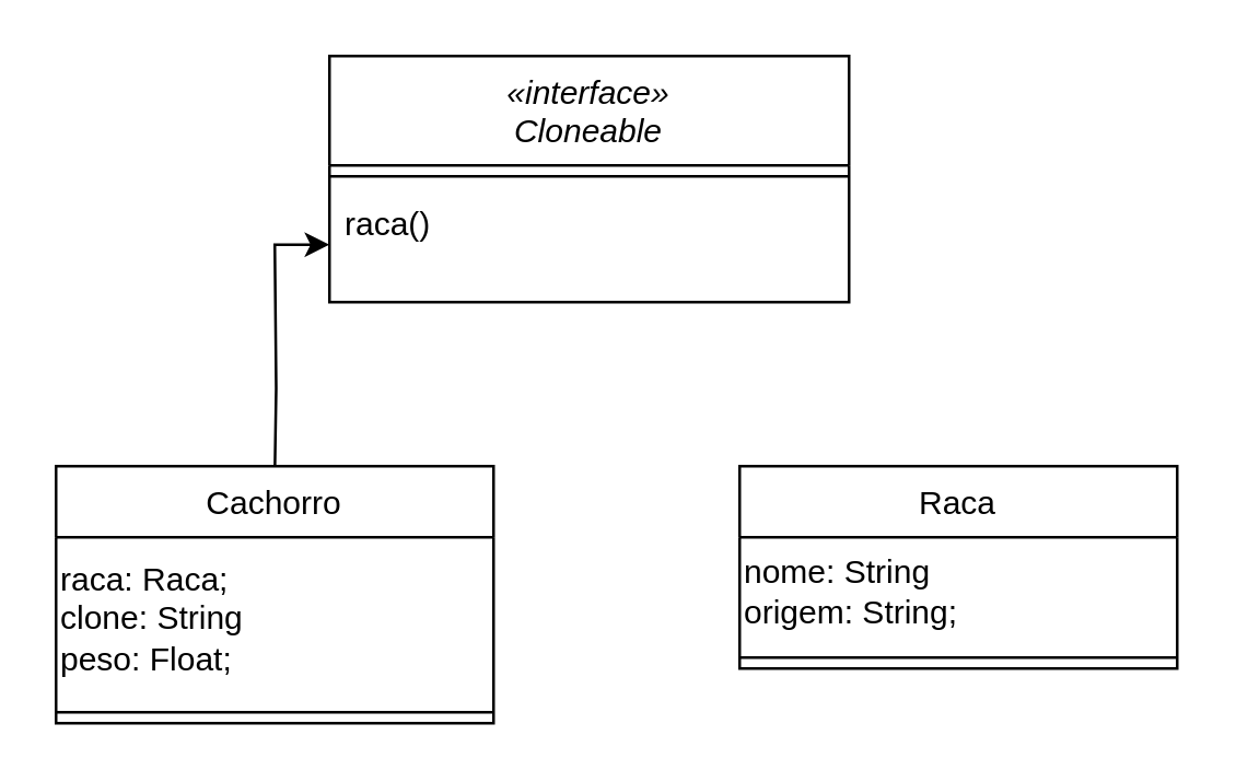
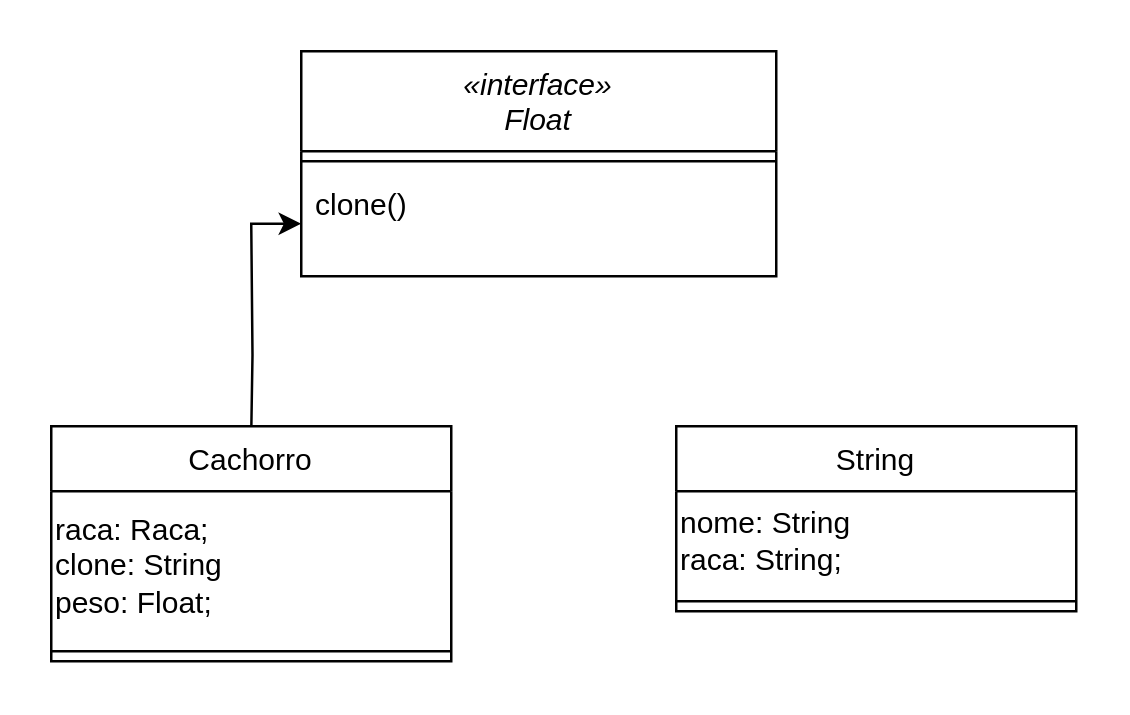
- <mxCell id="2" value="«interface»&#10;Cloneable" style="swimlane;fontStyle=2;align=center;verticalAlign=top;childLayout=stackLayout;horizontal=1;startSize=40;horizontalStack=0;resizeParent=1;resizeLast=0;collapsible=1;marginBottom=0;rounded=0;shadow=0;strokeWidth=1;" parent="1" vertex="1"><mxGeometry x="120" y="20" width="190" height="90" as="geometry"><mxRectangle x="220" y="120" width="160" height="26" as="alternateBounds" /></mxGeometry></mxCell>
+ <mxCell id="2" value="«interface»&#10;Float" style="swimlane;fontStyle=2;align=center;verticalAlign=top;childLayout=stackLayout;horizontal=1;startSize=40;horizontalStack=0;resizeParent=1;resizeLast=0;collapsible=1;marginBottom=0;rounded=0;shadow=0;strokeWidth=1;" parent="1" vertex="1"><mxGeometry x="120" y="20" width="190" height="90" as="geometry"><mxRectangle x="220" y="120" width="160" height="26" as="alternateBounds" /></mxGeometry></mxCell>
- <mxCell id="4" value="raca()" style="text;align=left;verticalAlign=top;spacingLeft=4;spacingRight=4;overflow=hidden;rotatable=0;points=[[0,0.5],[1,0.5]];portConstraint=eastwest;" parent="2" vertex="1"><mxGeometry y="48" width="190" height="42" as="geometry" /></mxCell>
+ <mxCell id="4" value="clone()" style="text;align=left;verticalAlign=top;spacingLeft=4;spacingRight=4;overflow=hidden;rotatable=0;points=[[0,0.5],[1,0.5]];portConstraint=eastwest;" parent="2" vertex="1"><mxGeometry y="48" width="190" height="42" as="geometry" /></mxCell>
- <mxCell id="6" value="Raca" style="swimlane;fontStyle=0;align=center;verticalAlign=top;childLayout=stackLayout;horizontal=1;startSize=26;horizontalStack=0;resizeParent=1;resizeLast=0;collapsible=1;marginBottom=0;rounded=0;shadow=0;strokeWidth=1;" parent="1" vertex="1"><mxGeometry x="270" y="170" width="160" height="74" as="geometry"><mxRectangle x="340" y="380" width="170" height="26" as="alternateBounds" /></mxGeometry></mxCell>
+ <mxCell id="6" value="String" style="swimlane;fontStyle=0;align=center;verticalAlign=top;childLayout=stackLayout;horizontal=1;startSize=26;horizontalStack=0;resizeParent=1;resizeLast=0;collapsible=1;marginBottom=0;rounded=0;shadow=0;strokeWidth=1;" parent="1" vertex="1"><mxGeometry x="270" y="170" width="160" height="74" as="geometry"><mxRectangle x="340" y="380" width="170" height="26" as="alternateBounds" /></mxGeometry></mxCell>
- <mxCell id="7" value="&lt;div style=&quot;&quot;&gt;&lt;span style=&quot;background-color: initial;&quot;&gt;nome: String&lt;/span&gt;&lt;br&gt;&lt;/div&gt;&lt;div style=&quot;&quot;&gt;origem: String;&lt;/div&gt;" style="text;html=1;align=left;verticalAlign=middle;resizable=0;points=[];autosize=1;strokeColor=none;fillColor=none;" parent="6" vertex="1"><mxGeometry y="26" width="160" height="40" as="geometry" /></mxCell>
+ <mxCell id="7" value="&lt;div style=&quot;&quot;&gt;&lt;span style=&quot;background-color: initial;&quot;&gt;nome: String&lt;/span&gt;&lt;br&gt;&lt;/div&gt;&lt;div style=&quot;&quot;&gt;raca: String;&lt;/div&gt;" style="text;html=1;align=left;verticalAlign=middle;resizable=0;points=[];autosize=1;strokeColor=none;fillColor=none;" parent="6" vertex="1"><mxGeometry y="26" width="160" height="40" as="geometry" /></mxCell>
